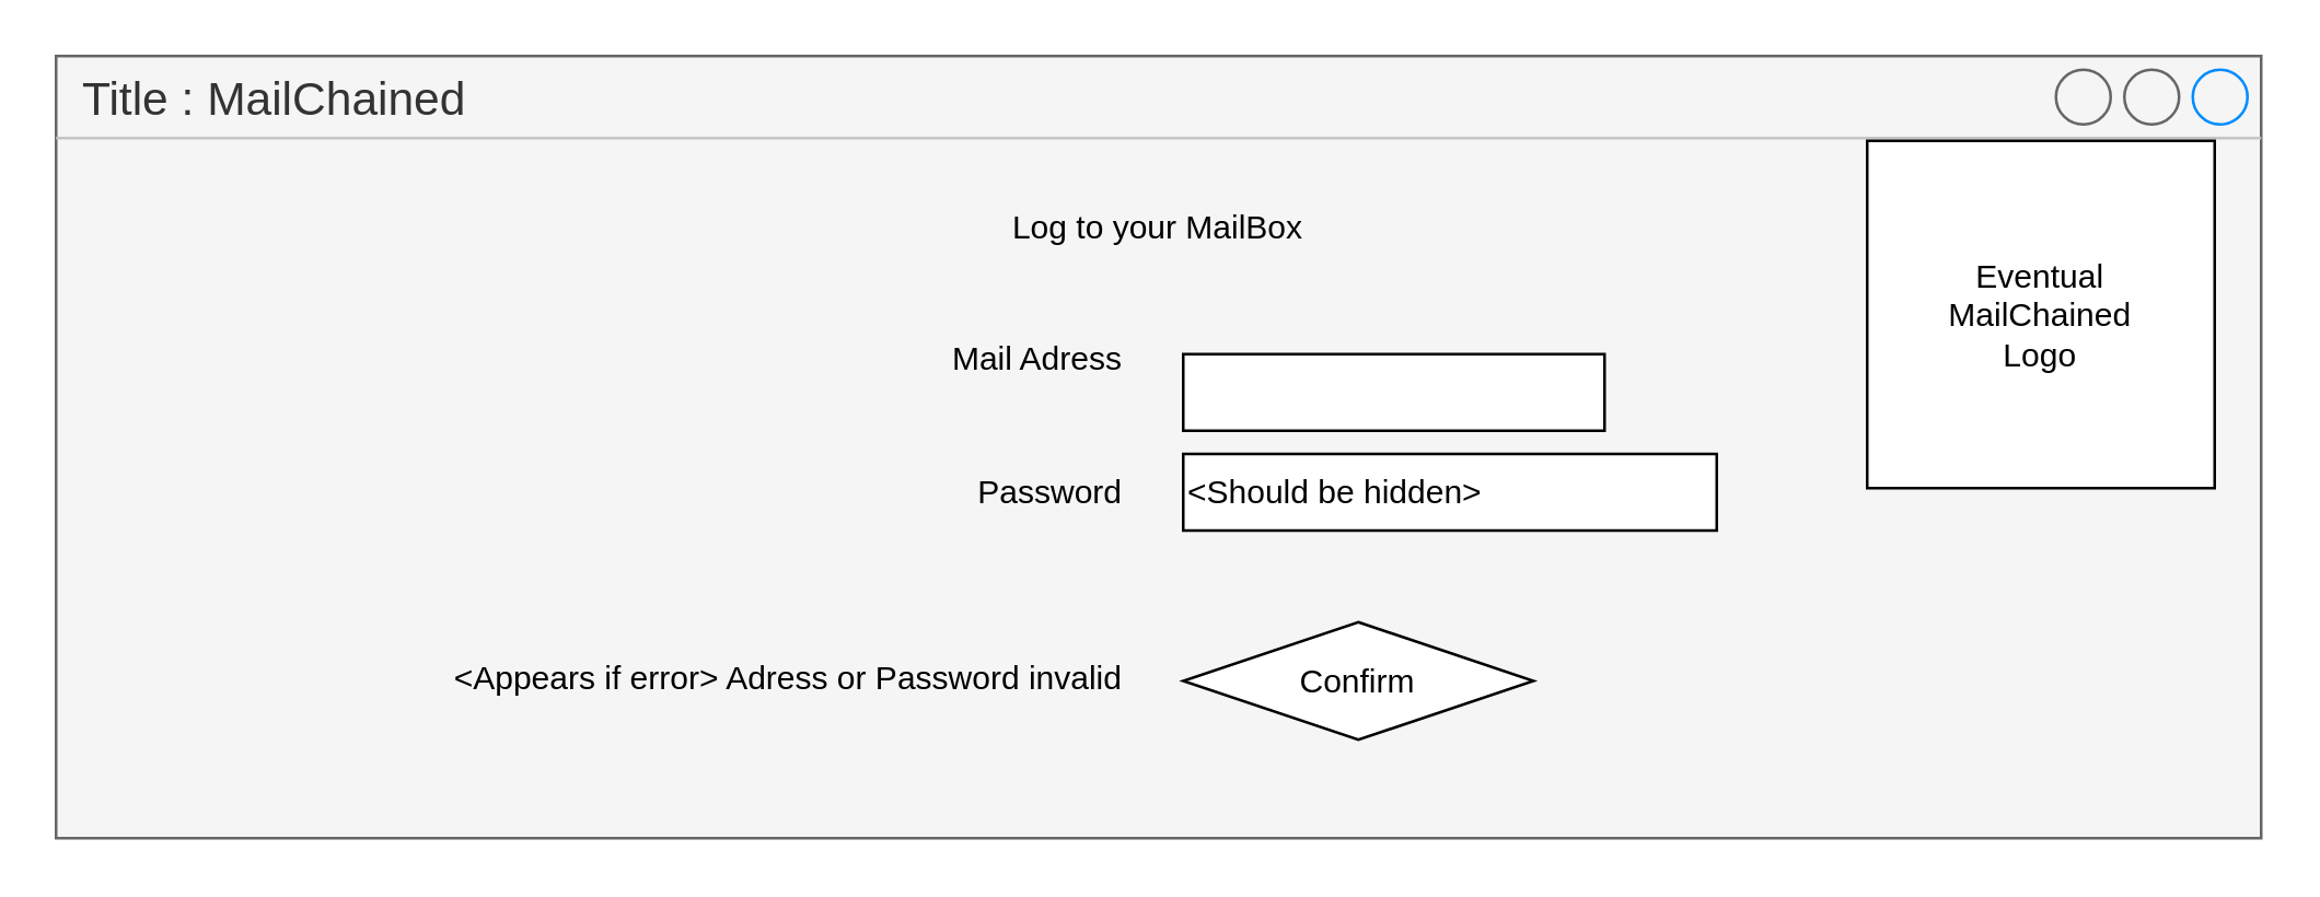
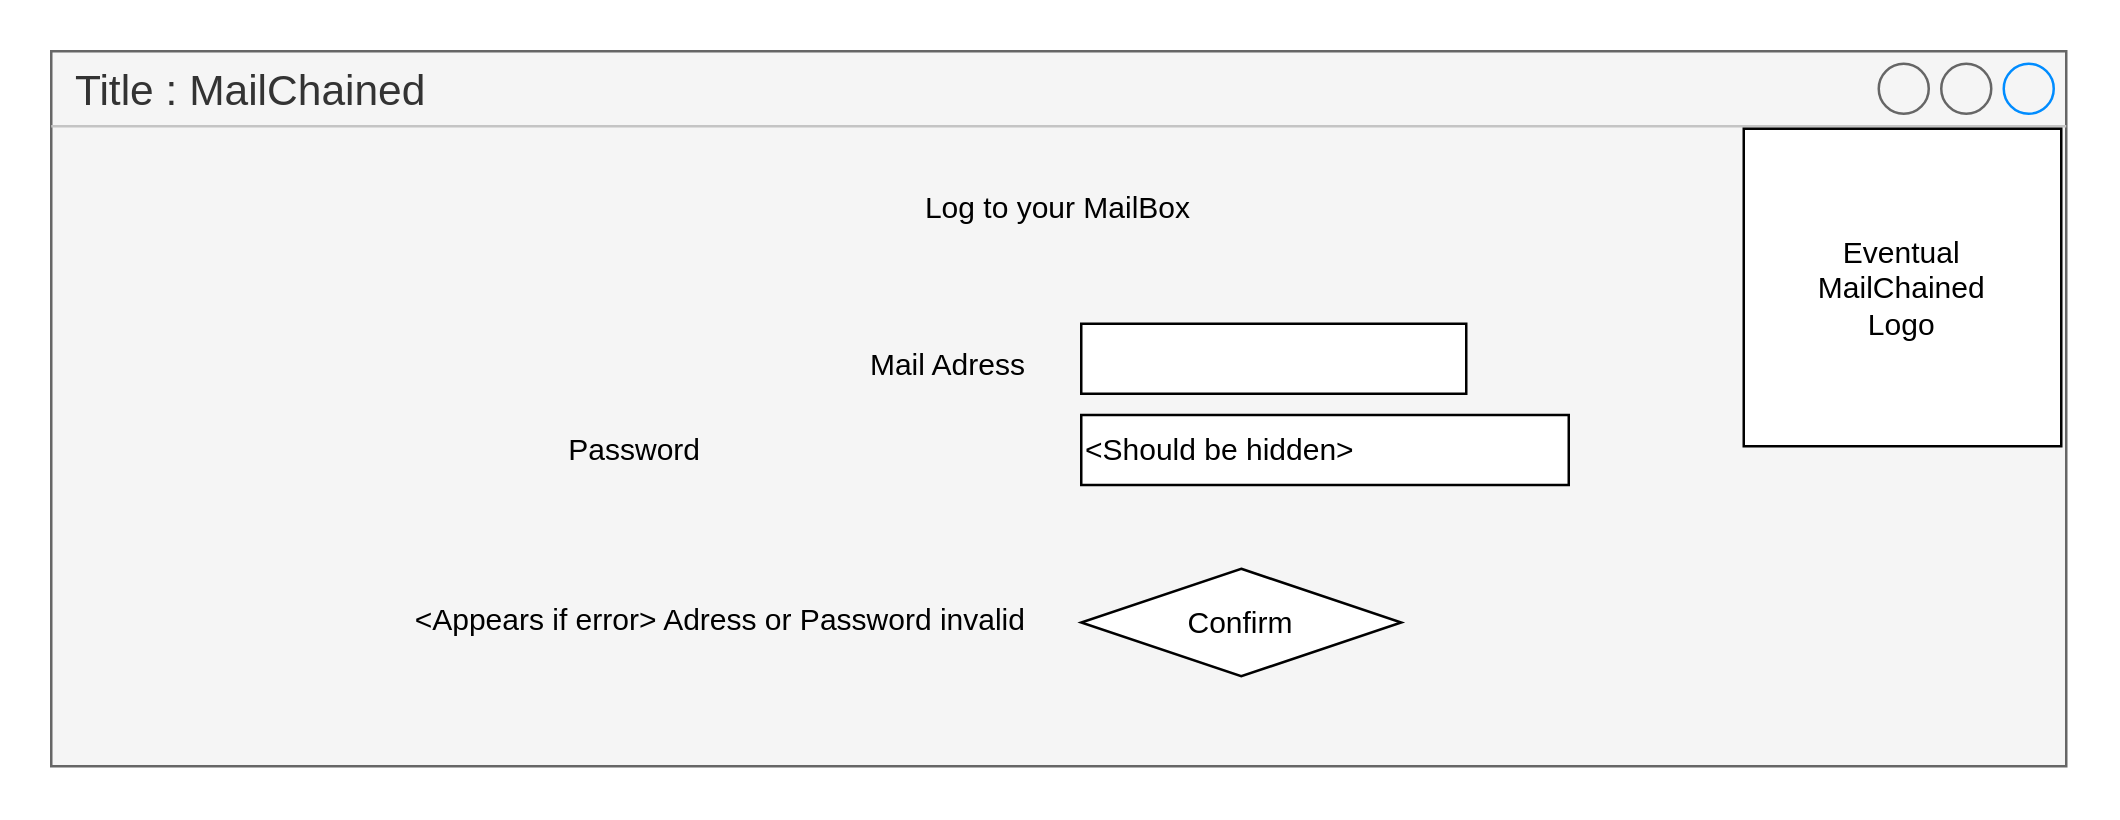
- <mxCell id="4" value="Eventual&lt;br&gt;MailChained&lt;br&gt;Logo" style="whiteSpace=wrap;html=1;aspect=fixed;" parent="1" vertex="1"><mxGeometry x="682" y="51" width="127" height="127" as="geometry" /></mxCell>
+ <mxCell id="4" value="Eventual&lt;br&gt;MailChained&lt;br&gt;Logo" style="whiteSpace=wrap;html=1;aspect=fixed;" parent="1" vertex="1"><mxGeometry x="697" y="51" width="127" height="127" as="geometry" /></mxCell>
- <mxCell id="5" value="Mail Adress" style="text;html=1;strokeColor=none;fillColor=none;align=right;verticalAlign=middle;whiteSpace=wrap;rounded=0;" vertex="1" parent="1"><mxGeometry x="178" y="119" width="234" height="23" as="geometry" /></mxCell>
+ <mxCell id="5" value="Mail Adress" style="text;html=1;strokeColor=none;fillColor=none;align=right;verticalAlign=middle;whiteSpace=wrap;rounded=0;" vertex="1" parent="1"><mxGeometry x="178" y="134" width="234" height="23" as="geometry" /></mxCell>
- <mxCell id="7" value="Password" style="text;html=1;strokeColor=none;fillColor=none;align=right;verticalAlign=middle;whiteSpace=wrap;rounded=0;" vertex="1" parent="1"><mxGeometry x="178" y="168" width="234" height="23" as="geometry" /></mxCell>
+ <mxCell id="7" value="Password" style="text;html=1;strokeColor=none;fillColor=none;align=right;verticalAlign=middle;whiteSpace=wrap;rounded=0;" vertex="1" parent="1"><mxGeometry x="48" y="168" width="234" height="23" as="geometry" /></mxCell>
